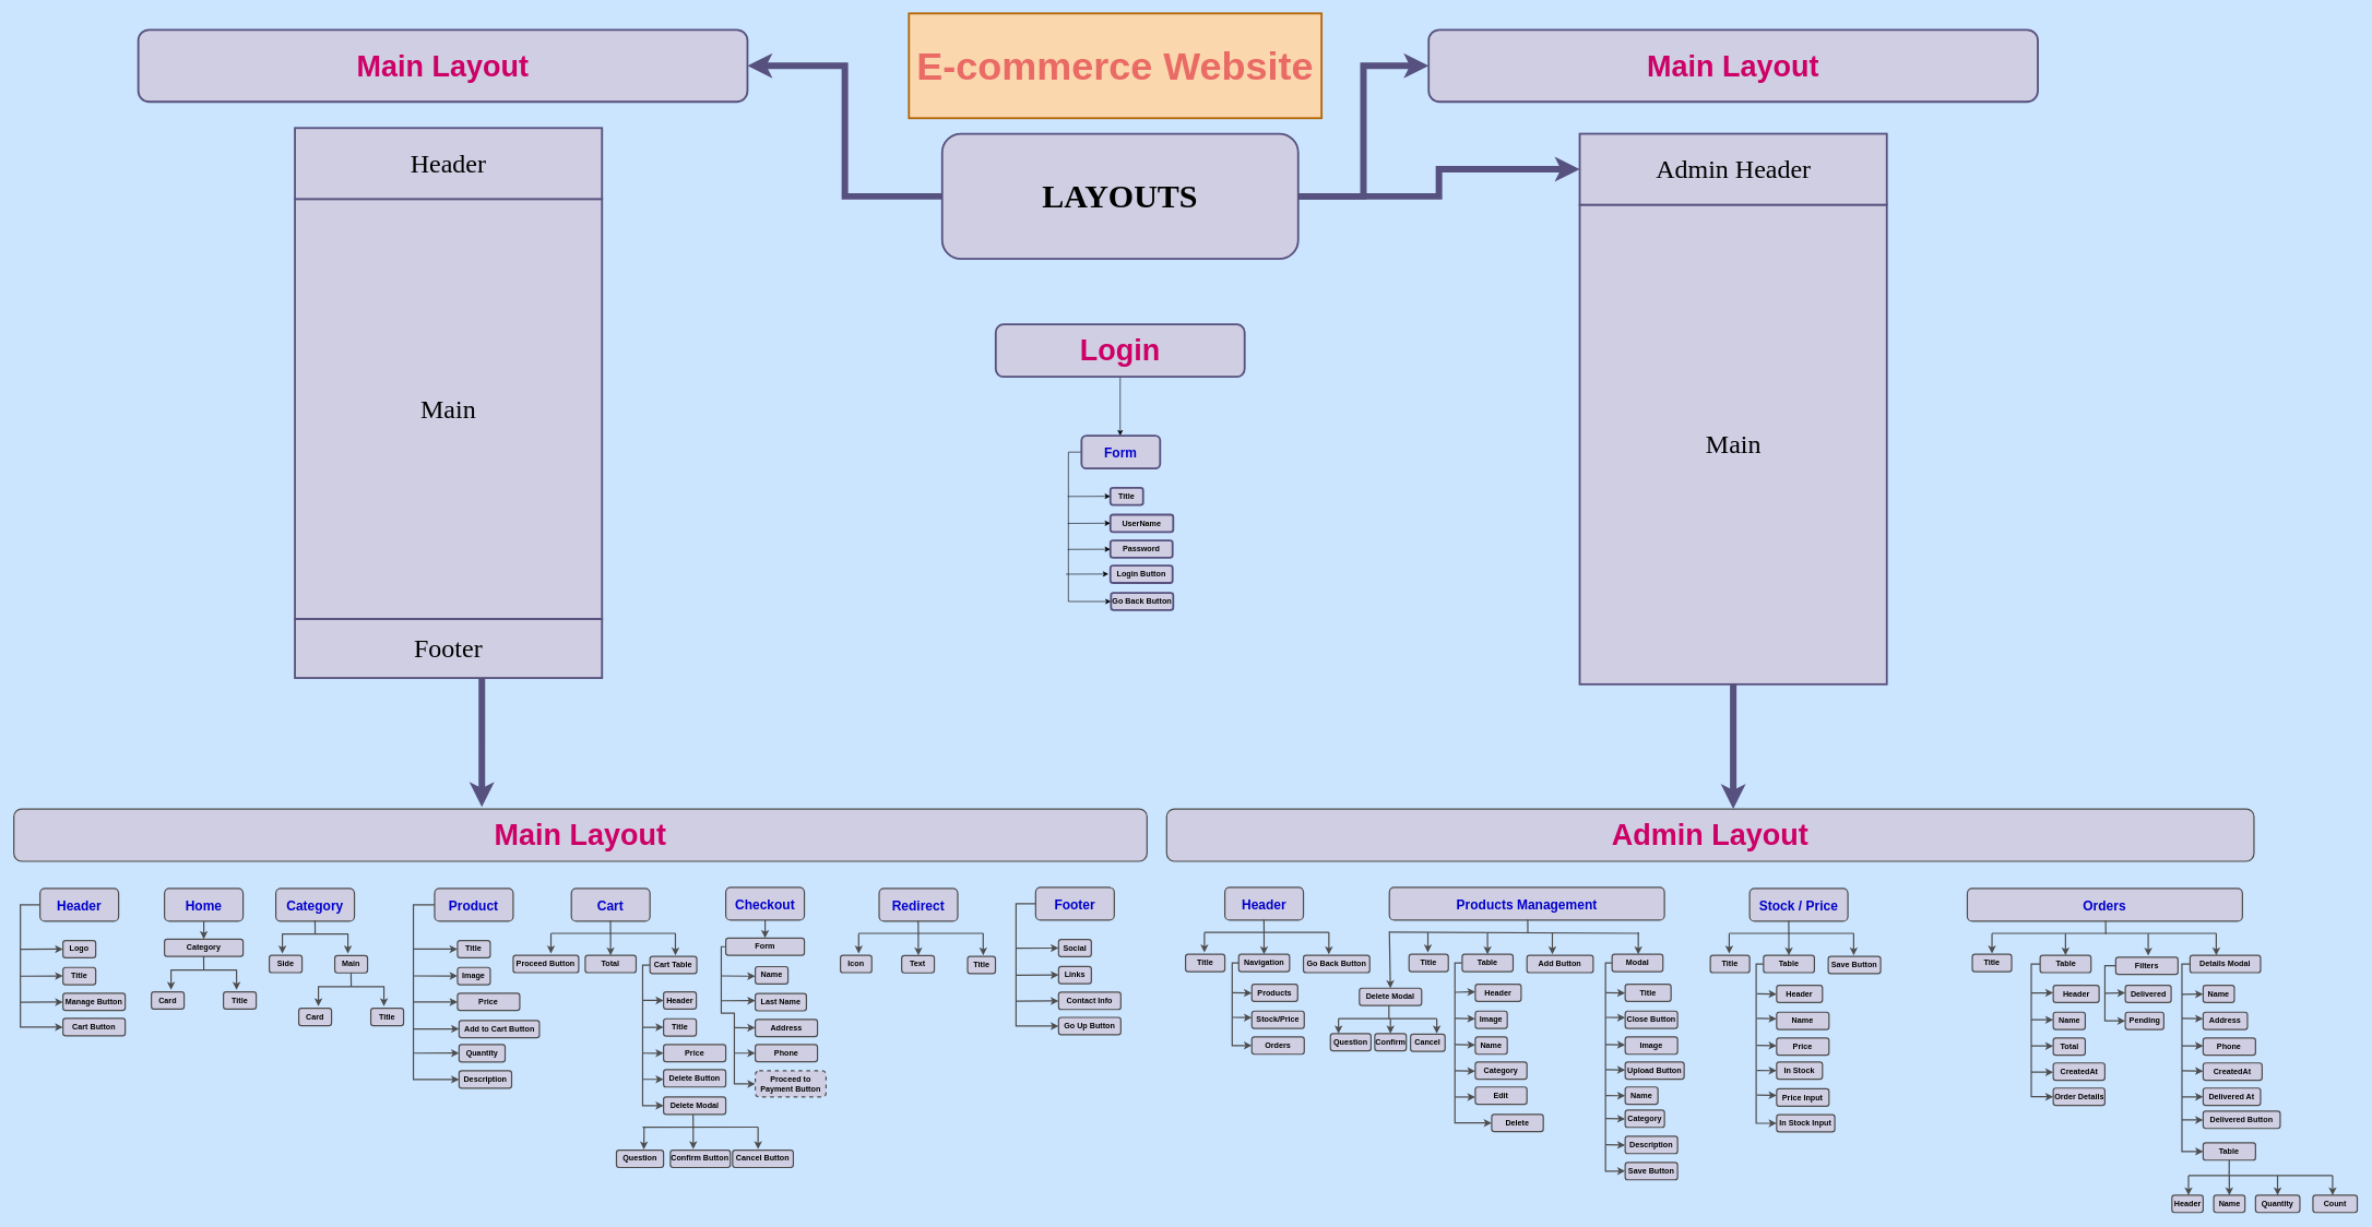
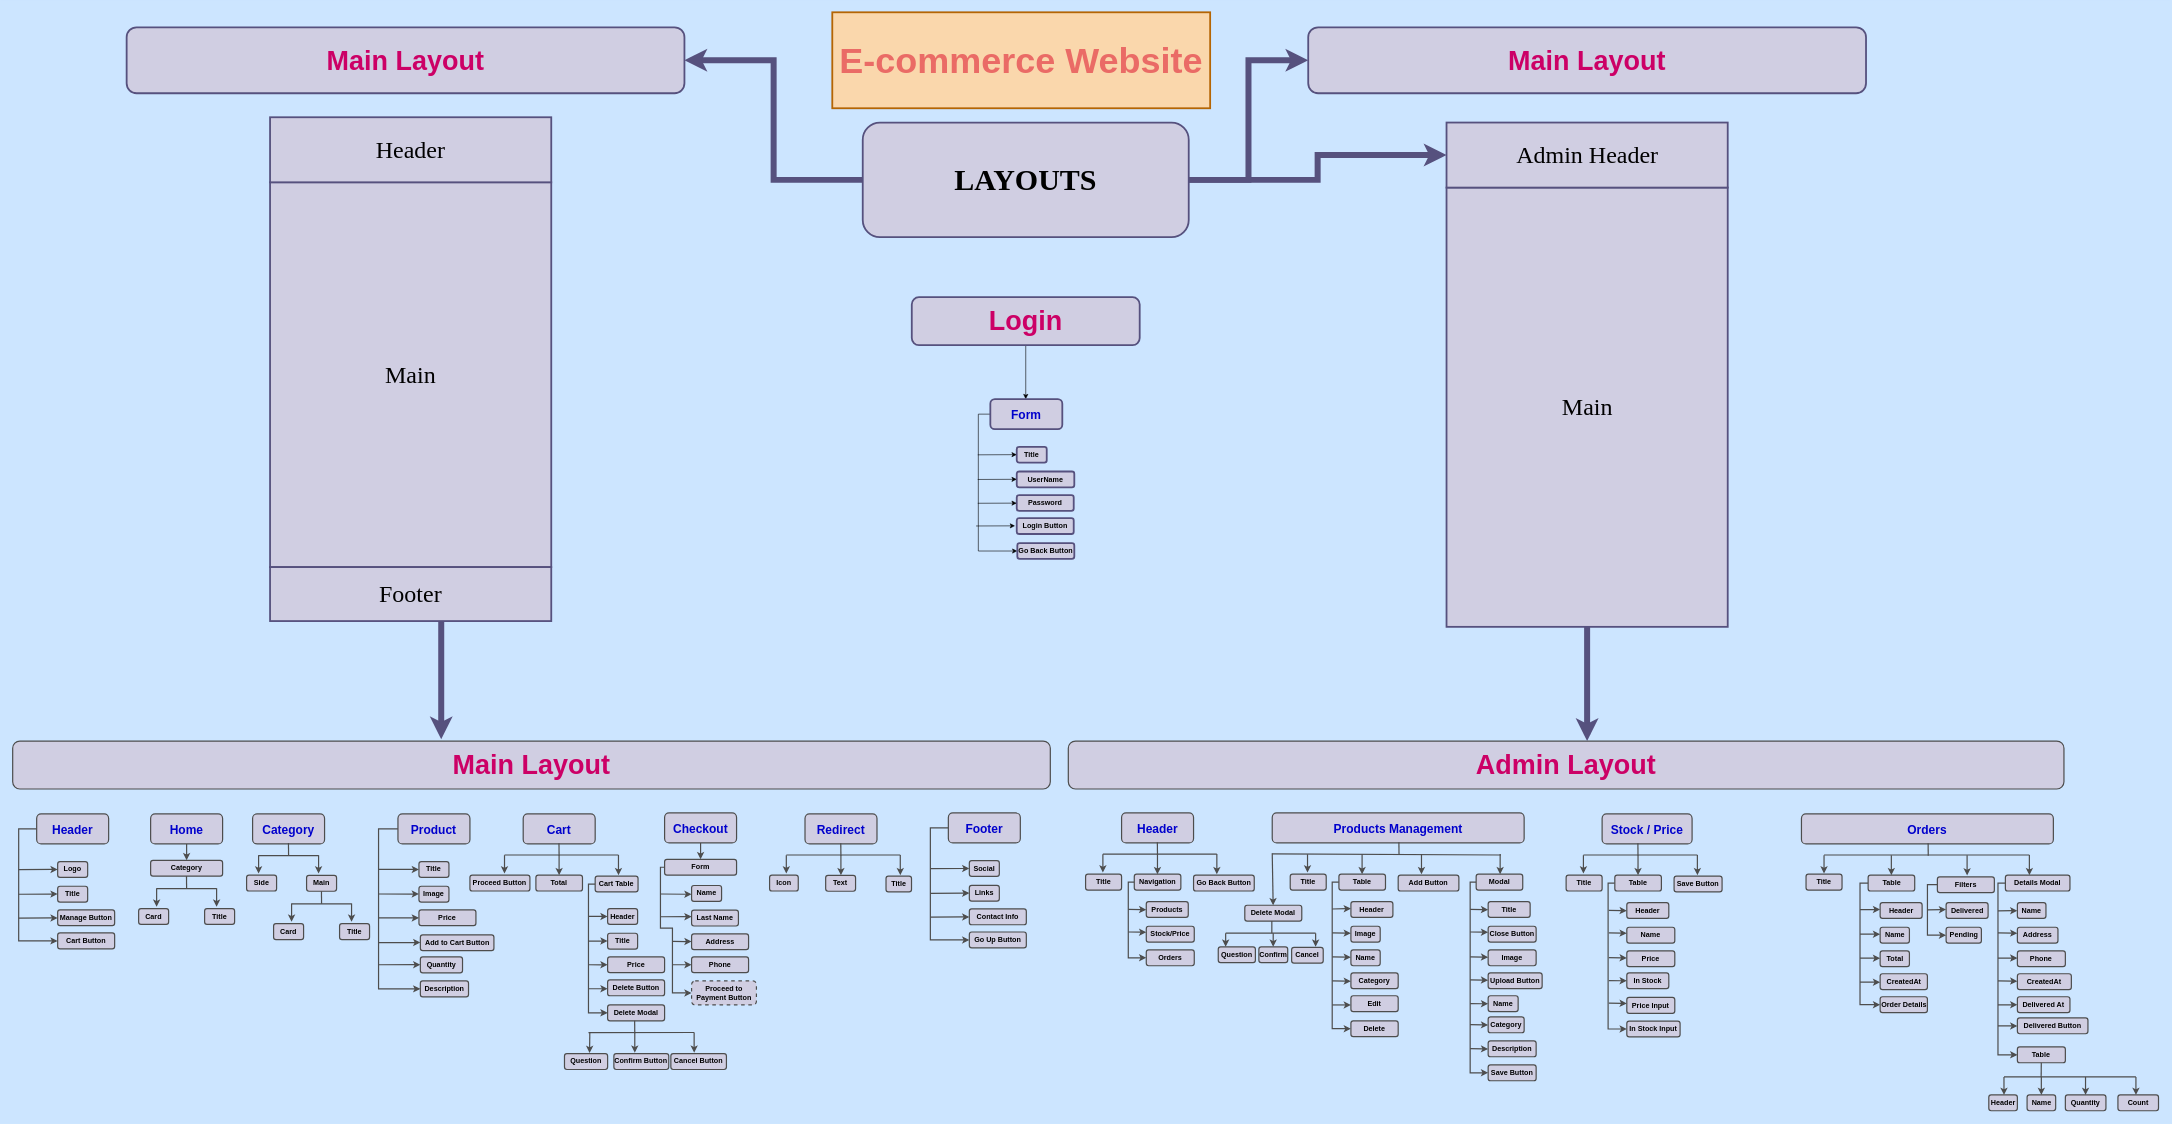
- <mxCell id="157" value="Delete" style="whiteSpace=wrap;html=1;rounded=1;fontStyle=1;fillColor=#d0cee2;strokeColor=#4D4D4D;strokeWidth=2;" vertex="1" parent="1"><mxGeometry x="2276.18" y="1701.4" width="78.82" height="26.4" as="geometry" /></mxCell>
+ <mxCell id="157" value="Delete" style="whiteSpace=wrap;html=1;rounded=1;fontStyle=1;fillColor=#d0cee2;strokeColor=#4D4D4D;strokeWidth=2;" vertex="1" parent="1"><mxGeometry x="2251.18" y="1701.4" width="78.82" height="26.4" as="geometry" /></mxCell>
